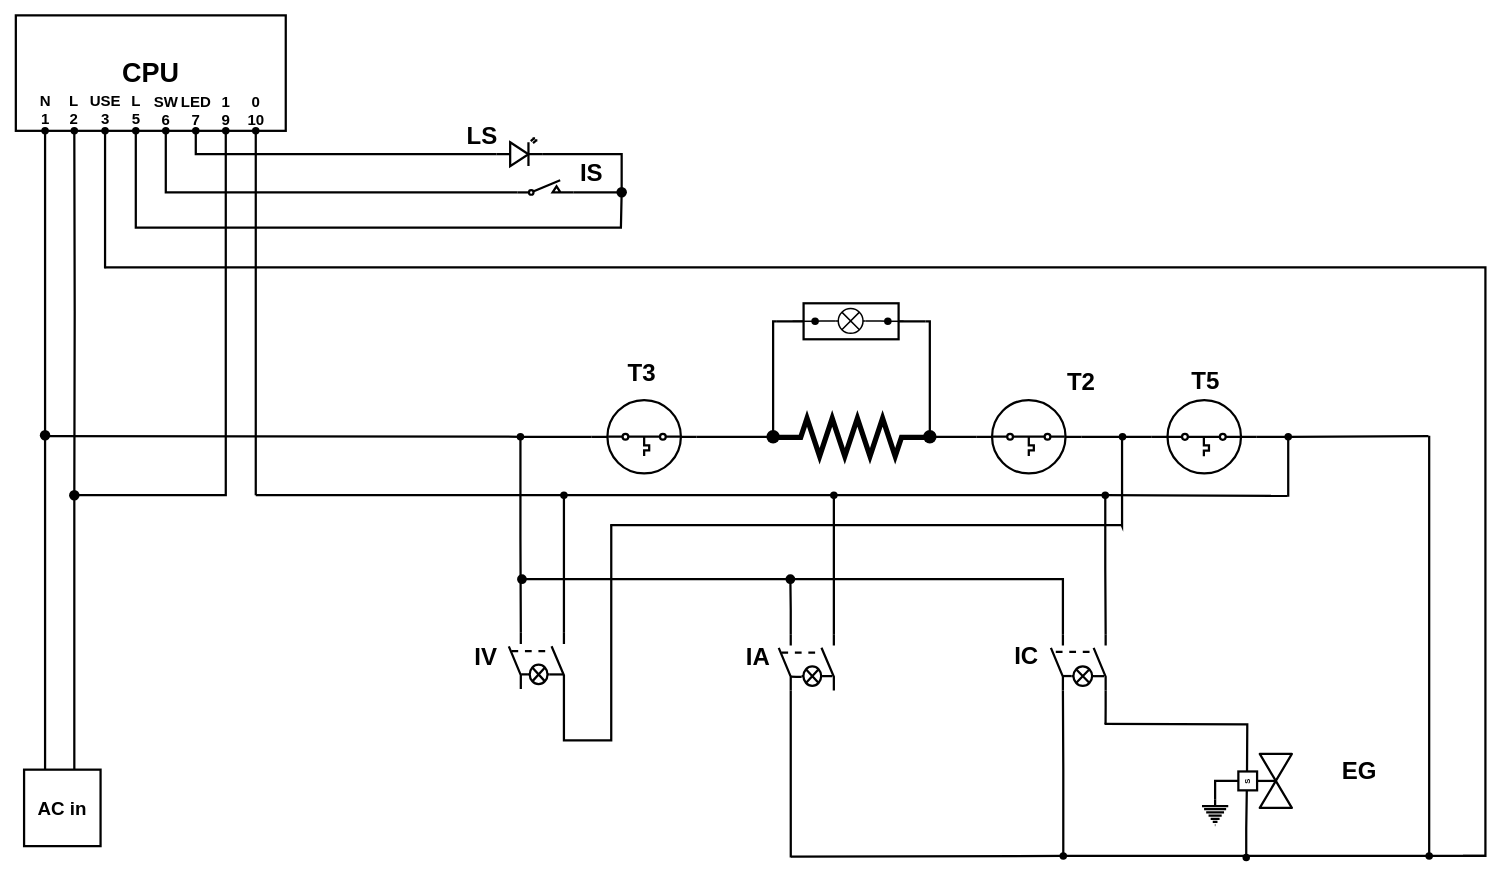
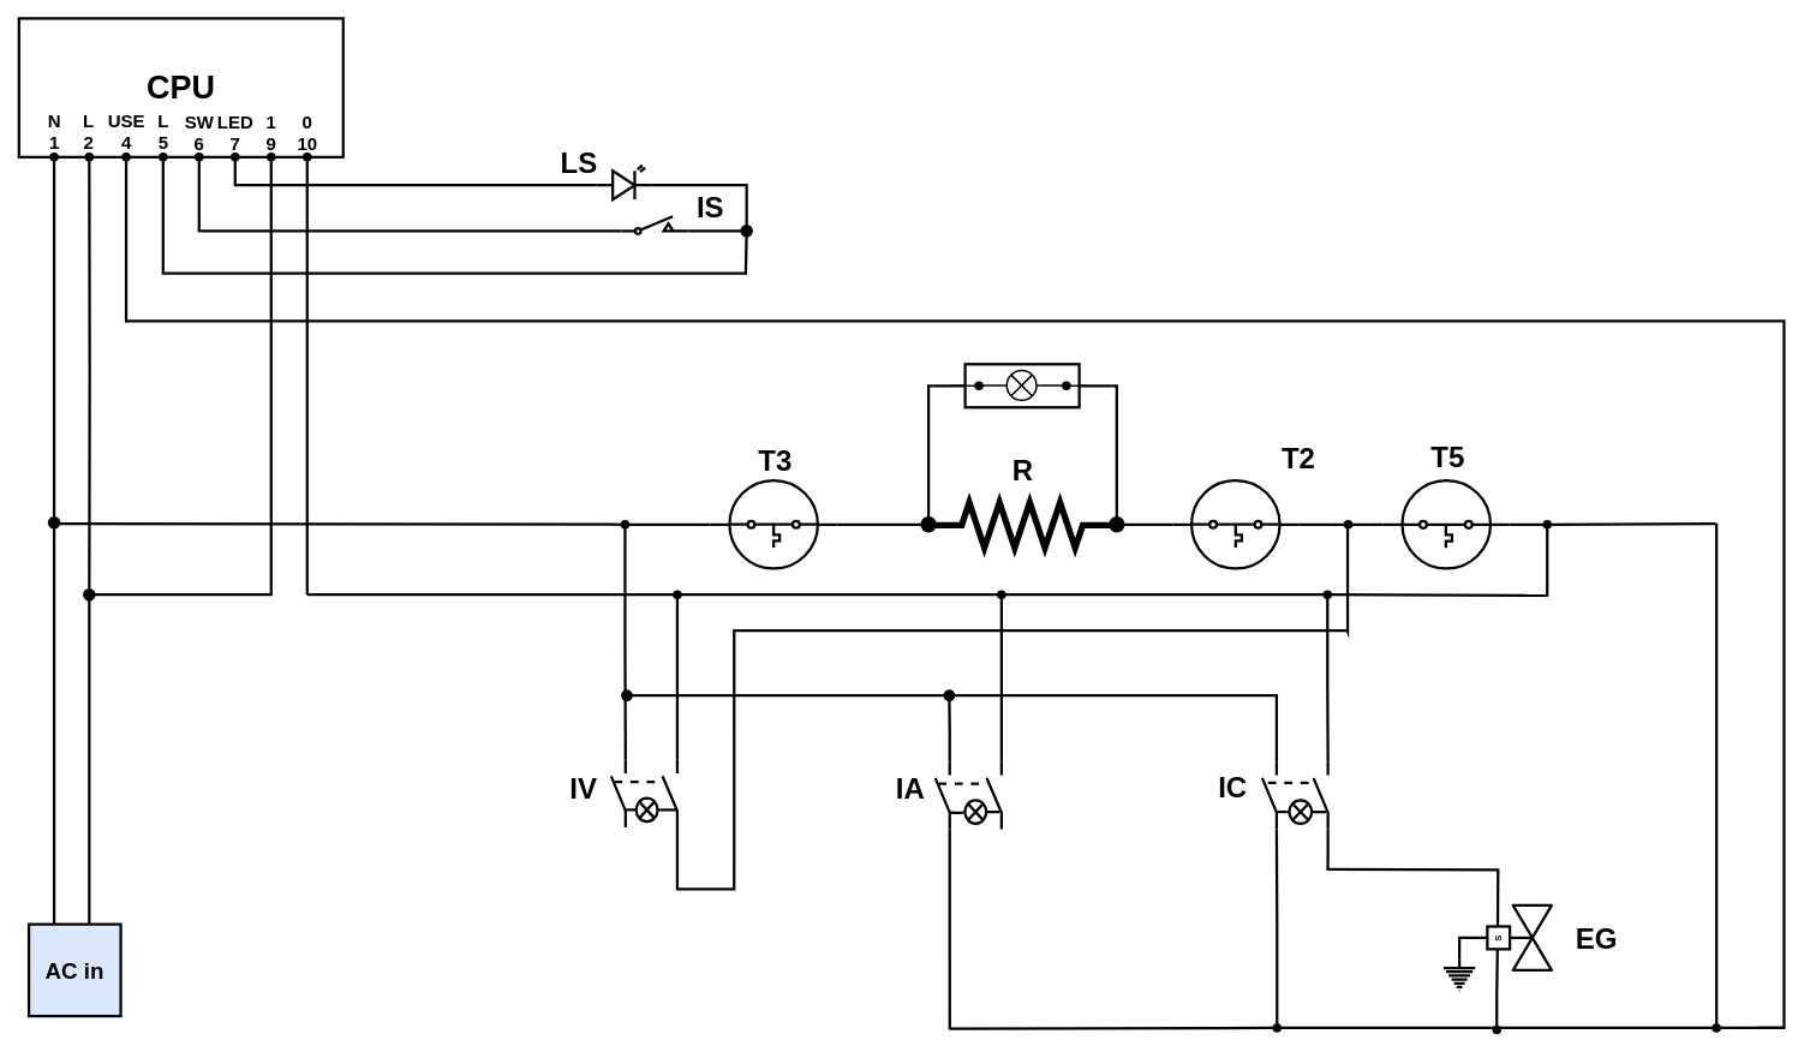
- <mxCell id="113" value="3" style="text;strokeColor=none;align=center;fillColor=none;html=1;verticalAlign=middle;whiteSpace=wrap;rounded=0;fontStyle=1;fontSize=20;" parent="1" vertex="1"><mxGeometry x="129" y="143" width="21" height="30" as="geometry" /></mxCell>
+ <mxCell id="113" value="4" style="text;strokeColor=none;align=center;fillColor=none;html=1;verticalAlign=middle;whiteSpace=wrap;rounded=0;fontStyle=1;fontSize=20;" parent="1" vertex="1"><mxGeometry x="129" y="143" width="21" height="30" as="geometry" /></mxCell>
- <mxCell id="84" value="T3" style="text;strokeColor=none;align=center;fillColor=none;html=1;verticalAlign=middle;whiteSpace=wrap;rounded=0;fontSize=32;fontStyle=1" parent="1" vertex="1"><mxGeometry x="825" y="482" width="60" height="30" as="geometry" /></mxCell>
+ <mxCell id="84" value="T3" style="text;strokeColor=none;align=center;fillColor=none;html=1;verticalAlign=middle;whiteSpace=wrap;rounded=0;fontSize=32;fontStyle=1" parent="1" vertex="1"><mxGeometry x="830" y="497" width="60" height="30" as="geometry" /></mxCell>
+ <mxCell id="119" value="R" style="text;strokeColor=none;align=center;fillColor=none;html=1;verticalAlign=middle;whiteSpace=wrap;rounded=0;fontSize=32;fontStyle=1" parent="1" vertex="1"><mxGeometry x="1105" y="508" width="60" height="30" as="geometry" /></mxCell>
- <mxCell id="85" value="EG" style="text;strokeColor=none;align=center;fillColor=none;html=1;verticalAlign=middle;whiteSpace=wrap;rounded=0;fontSize=32;fontStyle=1" parent="1" vertex="1"><mxGeometry x="1782" y="1013" width="60" height="30" as="geometry" /></mxCell>
+ <mxCell id="85" value="EG" style="text;strokeColor=none;align=center;fillColor=none;html=1;verticalAlign=middle;whiteSpace=wrap;rounded=0;fontSize=32;fontStyle=1" parent="1" vertex="1"><mxGeometry x="1742" y="1028" width="60" height="30" as="geometry" /></mxCell>
- <mxCell id="81" value="AC in" style="whiteSpace=wrap;html=1;aspect=fixed;strokeWidth=3;fontSize=25;fontStyle=1" parent="1" vertex="1"><mxGeometry x="31" y="1026" width="102" height="102" as="geometry" /></mxCell>
+ <mxCell id="81" value="AC in" style="whiteSpace=wrap;html=1;aspect=fixed;strokeWidth=3;fontSize=25;fontStyle=1;fillColor=#dae8fc;" parent="1" vertex="1"><mxGeometry x="31" y="1026" width="102" height="102" as="geometry" /></mxCell>
